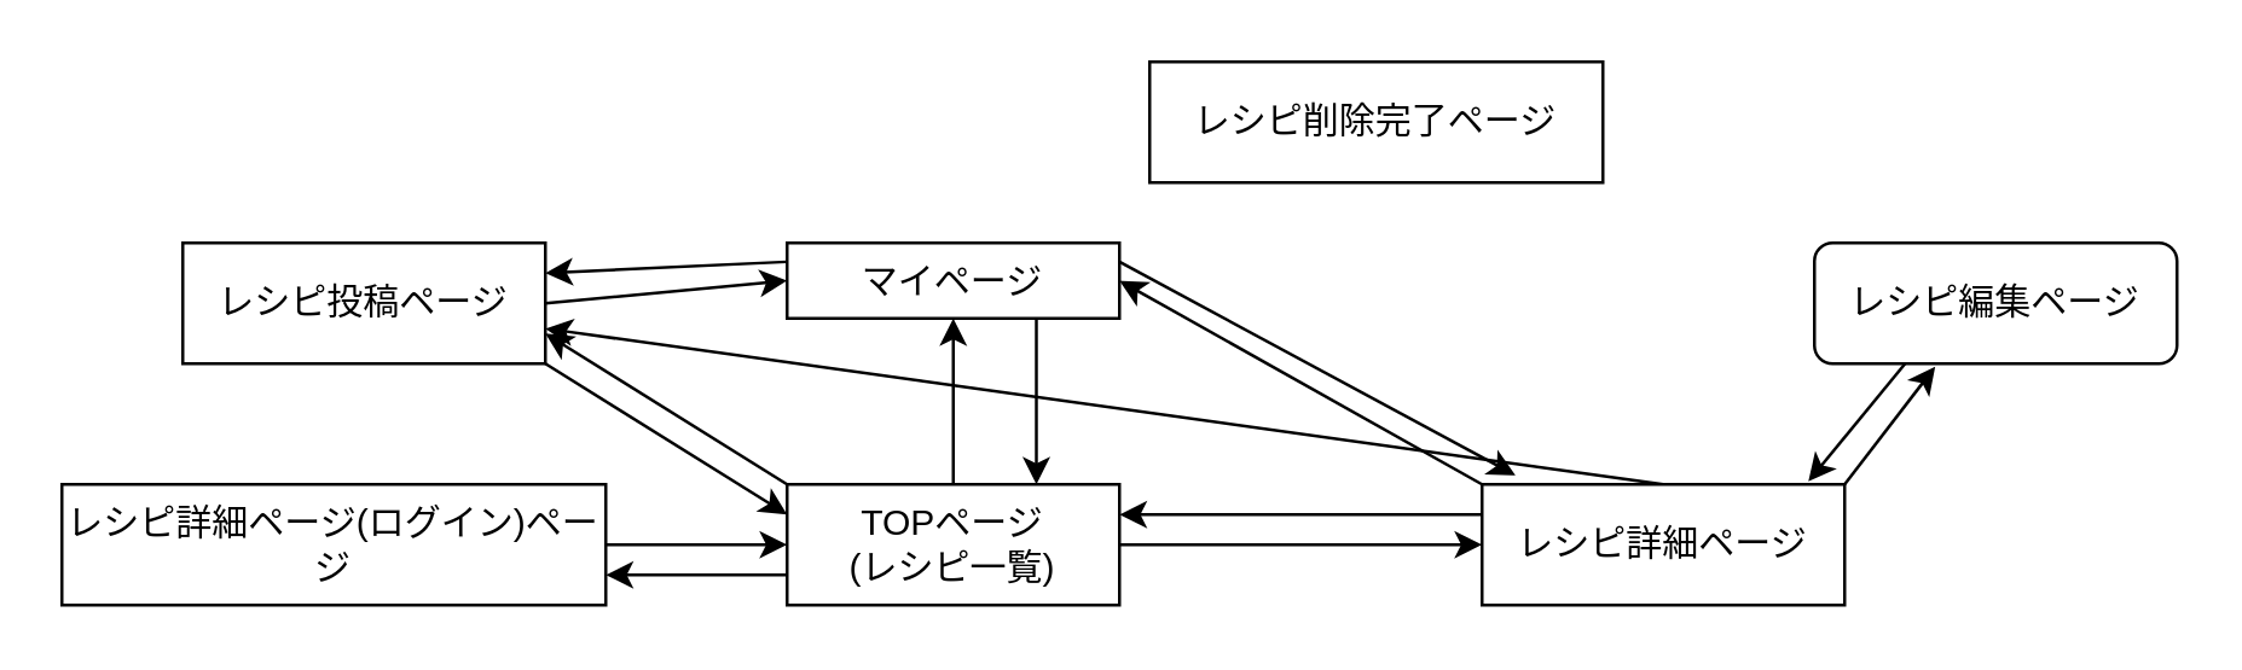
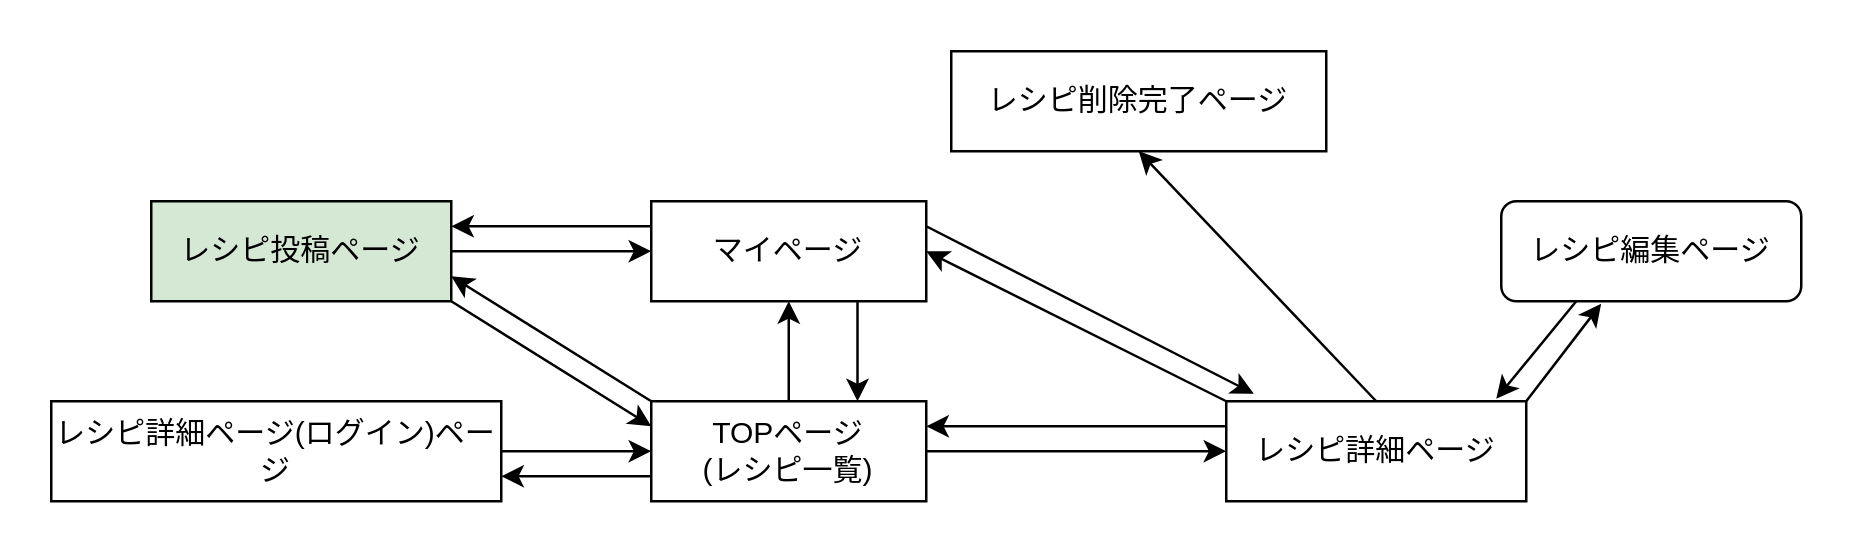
- <mxCell id="10" value="マイページ" style="whiteSpace=wrap;html=1;align=center;" parent="1" vertex="1"><mxGeometry x="260" y="80" width="110" height="25" as="geometry" /></mxCell>
+ <mxCell id="10" value="マイページ" style="whiteSpace=wrap;html=1;align=center;" parent="1" vertex="1"><mxGeometry x="260" y="80" width="110" height="40" as="geometry" /></mxCell>
- <mxCell id="13" value="レシピ投稿ページ" style="whiteSpace=wrap;html=1;align=center;" parent="1" vertex="1"><mxGeometry x="60" y="80" width="120" height="40" as="geometry" /></mxCell>
+ <mxCell id="13" value="レシピ投稿ページ" style="whiteSpace=wrap;html=1;align=center;fillColor=#d5e8d4;" parent="1" vertex="1"><mxGeometry x="60" y="80" width="120" height="40" as="geometry" /></mxCell>
- <mxCell id="22" style="edgeStyle=none;html=1;exitX=0.5;exitY=0;exitDx=0;exitDy=0;" parent="1" source="23" target="13" edge="1"><mxGeometry relative="1" as="geometry" /></mxCell>
+ <mxCell id="22" style="edgeStyle=none;html=1;exitX=0.5;exitY=0;exitDx=0;exitDy=0;entryX=0.5;entryY=1;entryDx=0;entryDy=0;" parent="1" source="23" target="16" edge="1"><mxGeometry relative="1" as="geometry" /></mxCell>
